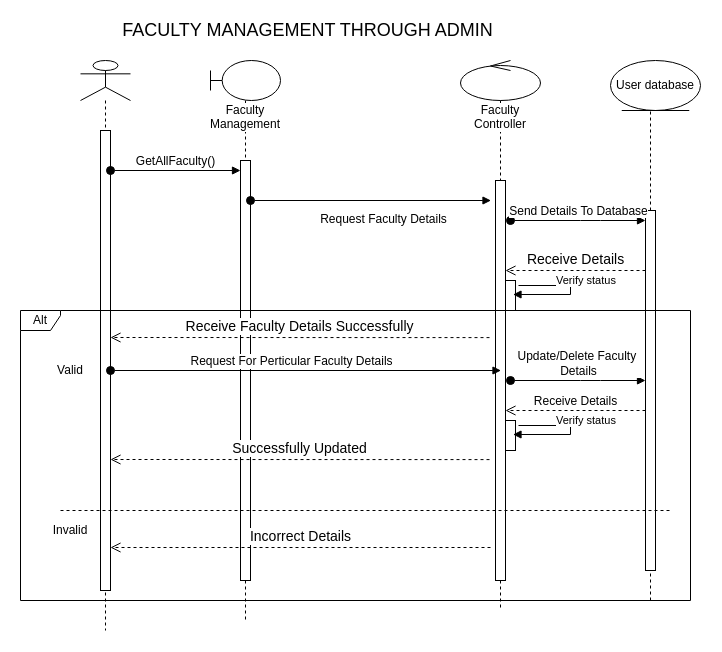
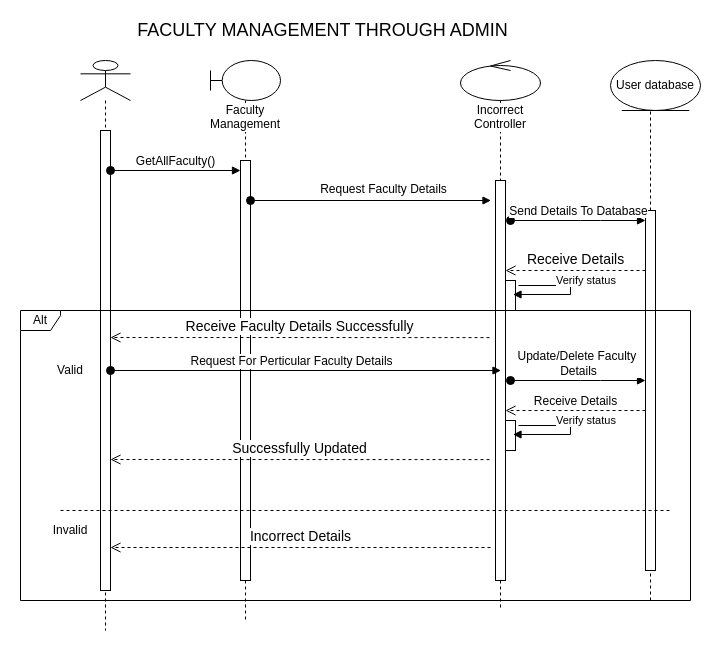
- <mxCell id="24" value="&lt;font style=&quot;font-size: 18px&quot;&gt;FACULTY MANAGEMENT THROUGH ADMIN&lt;/font&gt;" style="text;html=1;align=center;verticalAlign=middle;resizable=0;points=[];autosize=1;" vertex="1" parent="1"><mxGeometry x="112" y="20" width="390" height="20" as="geometry" /></mxCell>
+ <mxCell id="24" value="&lt;font style=&quot;font-size: 18px&quot;&gt;FACULTY MANAGEMENT THROUGH ADMIN&lt;/font&gt;" style="text;html=1;align=center;verticalAlign=middle;resizable=0;points=[];autosize=1;" vertex="1" parent="1"><mxGeometry x="127" y="20" width="390" height="20" as="geometry" /></mxCell>
- <mxCell id="7" value="Faculty Controller" style="shape=umlLifeline;participant=umlControl;perimeter=lifelinePerimeter;whiteSpace=wrap;html=1;container=1;collapsible=0;recursiveResize=0;verticalAlign=top;spacingTop=36;labelBackgroundColor=#ffffff;outlineConnect=0;" vertex="1" parent="1"><mxGeometry x="460" y="60" width="80" height="550" as="geometry" /></mxCell>
+ <mxCell id="7" value="Incorrect Controller" style="shape=umlLifeline;participant=umlControl;perimeter=lifelinePerimeter;whiteSpace=wrap;html=1;container=1;collapsible=0;recursiveResize=0;verticalAlign=top;spacingTop=36;labelBackgroundColor=#ffffff;outlineConnect=0;" vertex="1" parent="1"><mxGeometry x="460" y="60" width="80" height="550" as="geometry" /></mxCell>
- <mxCell id="25" value="Request Faculty Details" style="text;html=1;align=center;verticalAlign=middle;resizable=0;points=[];autosize=1;" vertex="1" parent="1"><mxGeometry x="313" y="209" width="140" height="20" as="geometry" /></mxCell>
+ <mxCell id="25" value="Request Faculty Details" style="text;html=1;align=center;verticalAlign=middle;resizable=0;points=[];autosize=1;" vertex="1" parent="1"><mxGeometry x="313" y="179" width="140" height="20" as="geometry" /></mxCell>
